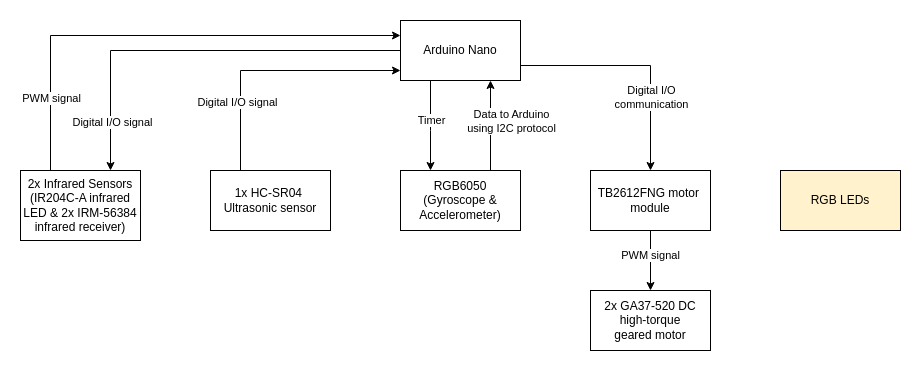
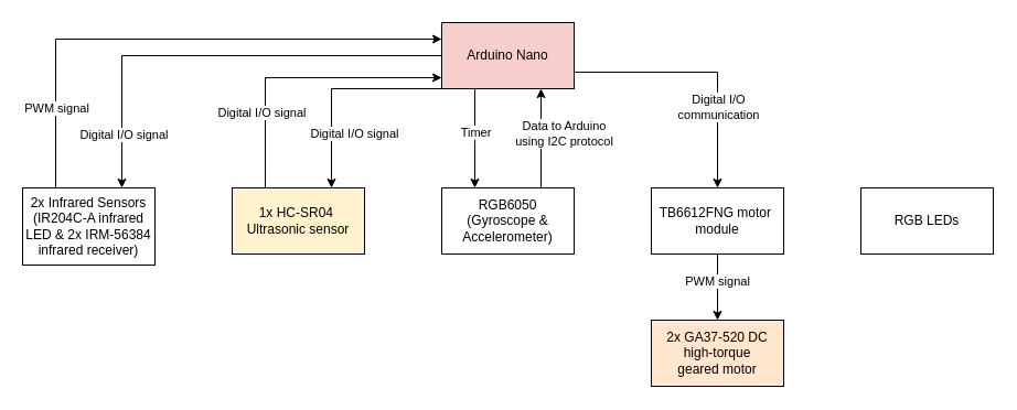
- <mxCell id="10" value="Arduino Nano" style="rounded=0;whiteSpace=wrap;html=1;" vertex="1" parent="1"><mxGeometry x="400" y="20" width="120" height="60" as="geometry" /></mxCell>
+ <mxCell id="10" value="Arduino Nano" style="rounded=0;whiteSpace=wrap;html=1;fillColor=#f8cecc;" vertex="1" parent="1"><mxGeometry x="400" y="20" width="120" height="60" as="geometry" /></mxCell>
+ <mxCell id="6" style="edgeStyle=orthogonalEdgeStyle;rounded=0;orthogonalLoop=1;jettySize=auto;html=1;entryX=0.75;entryY=0;entryDx=0;entryDy=0;exitX=0;exitY=0.75;exitDx=0;exitDy=0;" edge="1" parent="1" source="10" target="20"><mxGeometry relative="1" as="geometry"><mxPoint x="400" y="50" as="sourcePoint" /><Array as="points"><mxPoint x="400" y="80" /><mxPoint x="300" y="80" /></Array></mxGeometry></mxCell>
+ <mxCell id="7" value="Digital I/O signal" style="edgeLabel;html=1;align=center;verticalAlign=middle;resizable=0;points=[];" vertex="1" connectable="0" parent="6"><mxGeometry x="0.512" y="4" relative="1" as="geometry"><mxPoint x="16" as="offset" /></mxGeometry></mxCell>
- <mxCell id="20" value="1x HC-SR04&amp;nbsp;&lt;br&gt;Ultrasonic sensor" style="rounded=0;whiteSpace=wrap;html=1;" vertex="1" parent="1"><mxGeometry x="210" y="170" width="120" height="60" as="geometry" /></mxCell>
+ <mxCell id="20" value="1x HC-SR04&amp;nbsp;&lt;br&gt;Ultrasonic sensor" style="rounded=0;whiteSpace=wrap;html=1;fillColor=#fff2cc;" vertex="1" parent="1"><mxGeometry x="210" y="170" width="120" height="60" as="geometry" /></mxCell>
- <mxCell id="17" value="TB2612&lt;span style=&quot;white-space: pre;&quot;&gt;FNG motor &lt;br/&gt;module&lt;/span&gt;" style="rounded=0;whiteSpace=wrap;html=1;" vertex="1" parent="1"><mxGeometry x="590" y="170" width="120" height="60" as="geometry" /></mxCell>
+ <mxCell id="17" value="TB6612&lt;span style=&quot;white-space: pre;&quot;&gt;FNG motor &lt;br/&gt;module&lt;/span&gt;" style="rounded=0;whiteSpace=wrap;html=1;" vertex="1" parent="1"><mxGeometry x="590" y="170" width="120" height="60" as="geometry" /></mxCell>
- <mxCell id="24" value="RGB LEDs" style="rounded=0;whiteSpace=wrap;html=1;fillColor=#fff2cc;" vertex="1" parent="1"><mxGeometry x="780" y="170" width="120" height="60" as="geometry" /></mxCell>
+ <mxCell id="24" value="RGB LEDs" style="rounded=0;whiteSpace=wrap;html=1;" vertex="1" parent="1"><mxGeometry x="780" y="170" width="120" height="60" as="geometry" /></mxCell>
- <mxCell id="14" value="2x GA37-520 DC&lt;br&gt;high-torque &lt;br&gt;geared motor" style="rounded=0;whiteSpace=wrap;html=1;" vertex="1" parent="1"><mxGeometry x="590" y="290" width="120" height="60" as="geometry" /></mxCell>
+ <mxCell id="14" value="2x GA37-520 DC&lt;br&gt;high-torque &lt;br&gt;geared motor" style="rounded=0;whiteSpace=wrap;html=1;fillColor=#ffe6cc;" vertex="1" parent="1"><mxGeometry x="590" y="290" width="120" height="60" as="geometry" /></mxCell>
